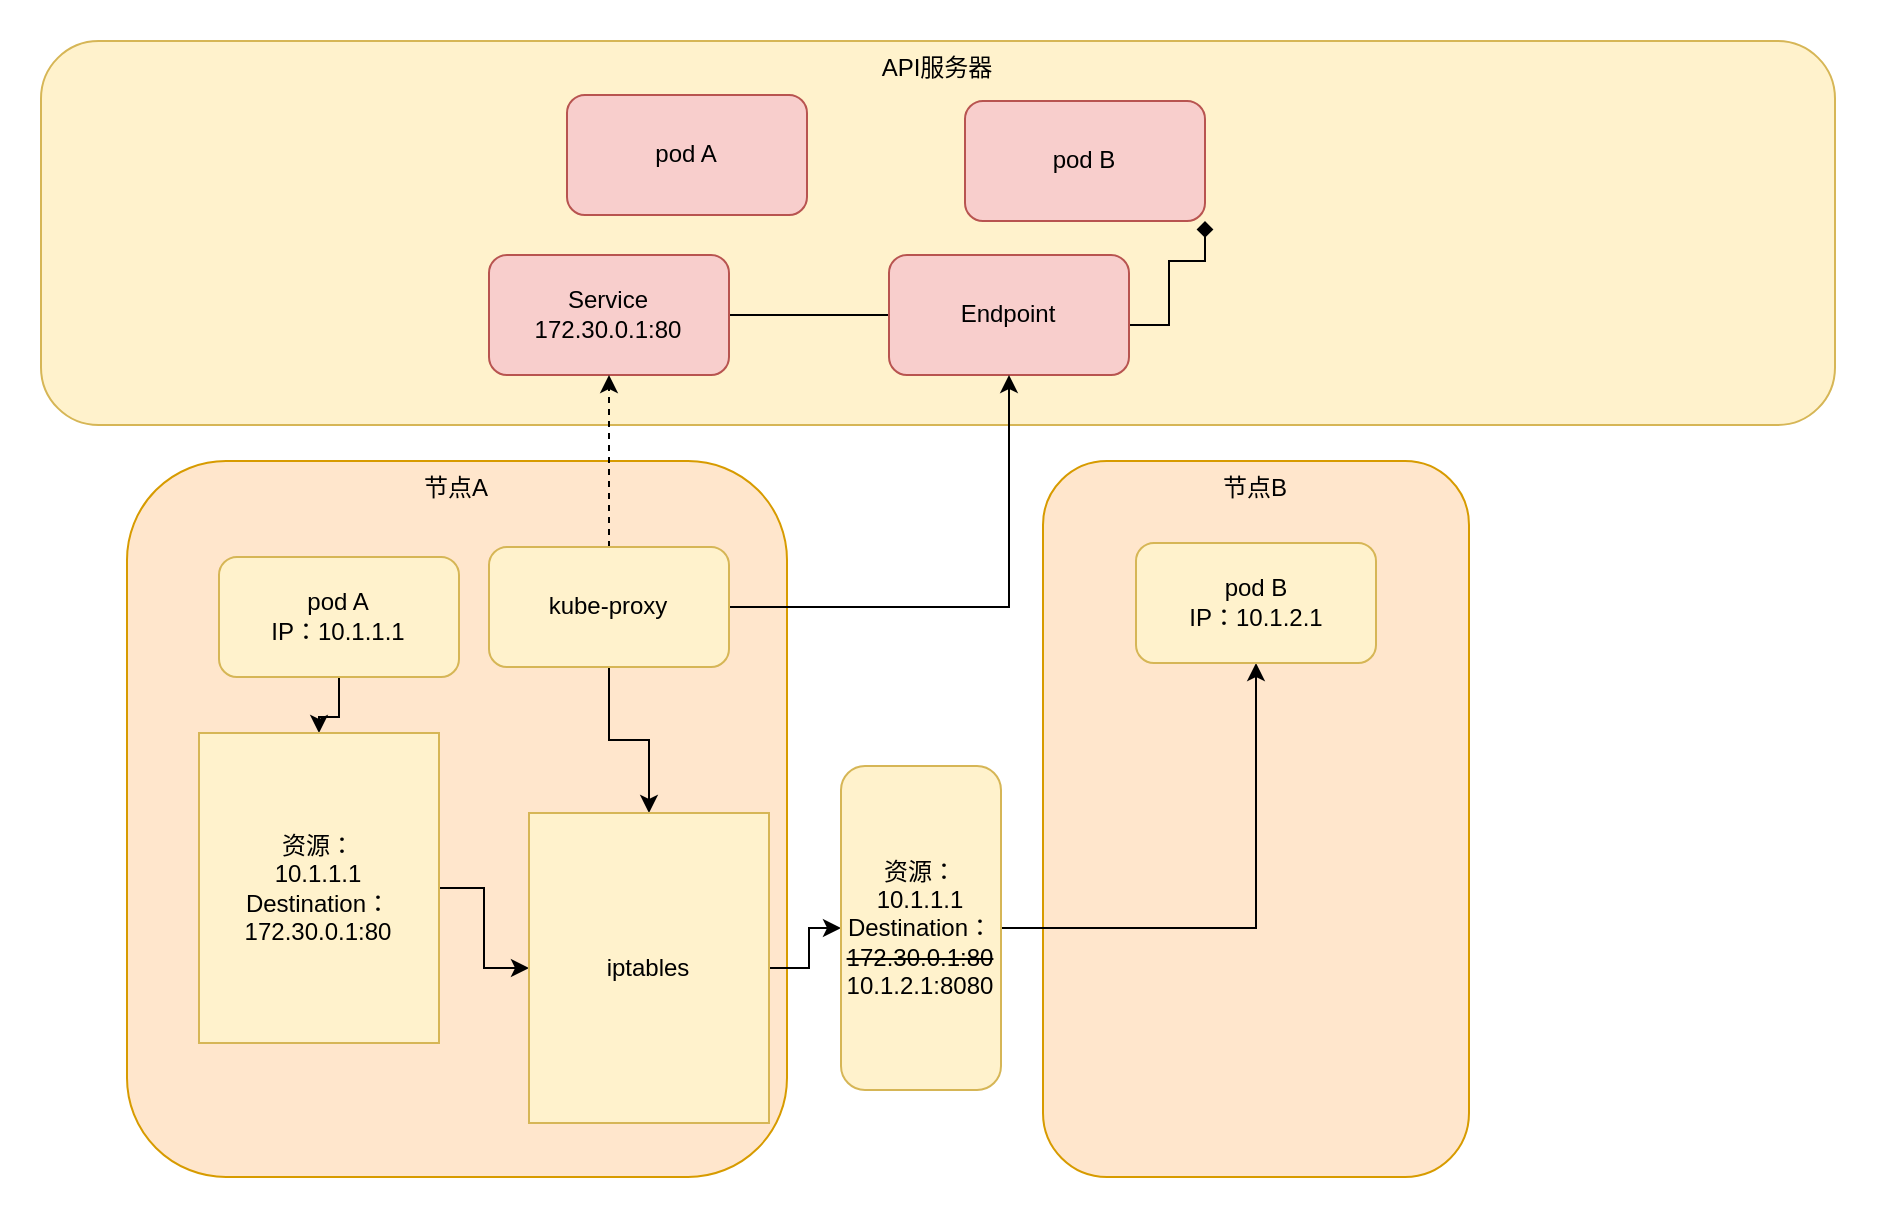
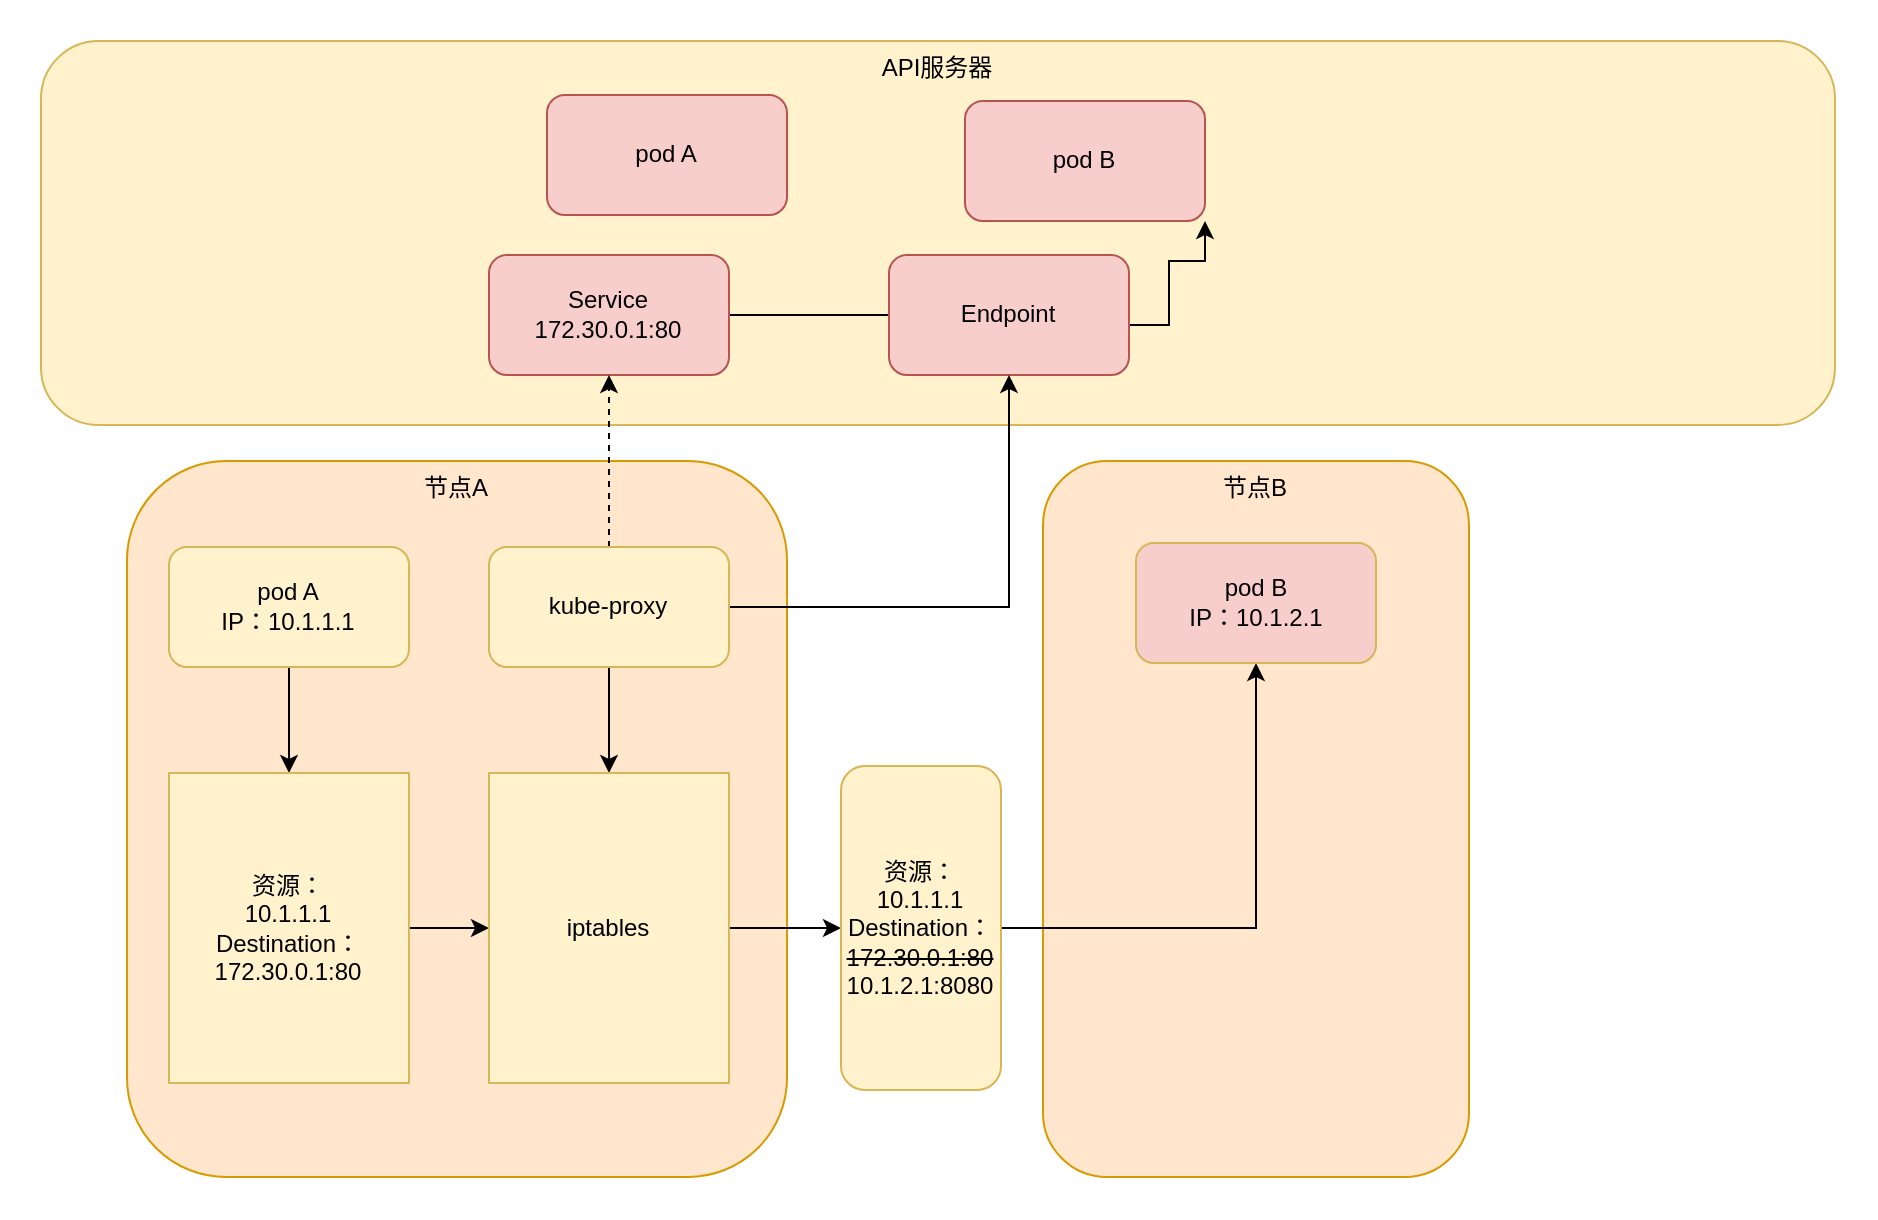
- <mxCell id="9" value="pod A" style="rounded=1;whiteSpace=wrap;html=1;fillColor=#f8cecc;strokeColor=#b85450;" vertex="1" parent="1"><mxGeometry x="283" y="47" width="120" height="60" as="geometry" /></mxCell>
+ <mxCell id="9" value="pod A" style="rounded=1;whiteSpace=wrap;html=1;fillColor=#f8cecc;strokeColor=#b85450;" vertex="1" parent="1"><mxGeometry x="273" y="47" width="120" height="60" as="geometry" /></mxCell>
- <mxCell id="7" style="edgeStyle=orthogonalEdgeStyle;rounded=0;orthogonalLoop=1;jettySize=auto;html=1;entryX=1;entryY=1;entryDx=0;entryDy=0;endArrow=diamond;" edge="1" parent="1" source="8" target="10"><mxGeometry relative="1" as="geometry"><Array as="points"><mxPoint x="584" y="162" /><mxPoint x="584" y="130" /><mxPoint x="602" y="130" /></Array></mxGeometry></mxCell>
+ <mxCell id="7" style="edgeStyle=orthogonalEdgeStyle;rounded=0;orthogonalLoop=1;jettySize=auto;html=1;entryX=1;entryY=1;entryDx=0;entryDy=0;" edge="1" parent="1" source="8" target="10"><mxGeometry relative="1" as="geometry"><Array as="points"><mxPoint x="584" y="162" /><mxPoint x="584" y="130" /><mxPoint x="602" y="130" /></Array></mxGeometry></mxCell>
- <mxCell id="23" value="pod B&lt;div&gt;IP：10.1.2.1&lt;/div&gt;" style="rounded=1;whiteSpace=wrap;html=1;fillColor=#fff2cc;strokeColor=#d6b656;" vertex="1" parent="1"><mxGeometry x="567.5" y="271" width="120" height="60" as="geometry" /></mxCell>
+ <mxCell id="23" value="pod B&lt;div&gt;IP：10.1.2.1&lt;/div&gt;" style="rounded=1;whiteSpace=wrap;html=1;fillColor=#f8cecc;strokeColor=#d6b656;" vertex="1" parent="1"><mxGeometry x="567.5" y="271" width="120" height="60" as="geometry" /></mxCell>
- <mxCell id="16" value="pod A&lt;div&gt;IP：10.1.1.1&lt;/div&gt;" style="rounded=1;whiteSpace=wrap;html=1;fillColor=#fff2cc;strokeColor=#d6b656;" vertex="1" parent="1"><mxGeometry x="109" y="278" width="120" height="60" as="geometry" /></mxCell>
+ <mxCell id="16" value="pod A&lt;div&gt;IP：10.1.1.1&lt;/div&gt;" style="rounded=1;whiteSpace=wrap;html=1;fillColor=#fff2cc;strokeColor=#d6b656;" vertex="1" parent="1"><mxGeometry x="84" y="273" width="120" height="60" as="geometry" /></mxCell>
- <mxCell id="18" value="资源：&lt;div&gt;10.1.1.1&lt;/div&gt;&lt;div&gt;Destination：&lt;/div&gt;&lt;div&gt;172.30.0.1:80&lt;/div&gt;" style="rounded=0;whiteSpace=wrap;html=1;fillColor=#fff2cc;strokeColor=#d6b656;" vertex="1" parent="1"><mxGeometry x="99" y="366" width="120" height="155" as="geometry" /></mxCell>
+ <mxCell id="18" value="资源：&lt;div&gt;10.1.1.1&lt;/div&gt;&lt;div&gt;Destination：&lt;/div&gt;&lt;div&gt;172.30.0.1:80&lt;/div&gt;" style="rounded=0;whiteSpace=wrap;html=1;fillColor=#fff2cc;strokeColor=#d6b656;" vertex="1" parent="1"><mxGeometry x="84" y="386" width="120" height="155" as="geometry" /></mxCell>
- <mxCell id="20" value="iptables" style="rounded=0;whiteSpace=wrap;html=1;fillColor=#fff2cc;strokeColor=#d6b656;" vertex="1" parent="1"><mxGeometry x="264" y="406" width="120" height="155" as="geometry" /></mxCell>
+ <mxCell id="20" value="iptables" style="rounded=0;whiteSpace=wrap;html=1;fillColor=#fff2cc;strokeColor=#d6b656;" vertex="1" parent="1"><mxGeometry x="244" y="386" width="120" height="155" as="geometry" /></mxCell>
